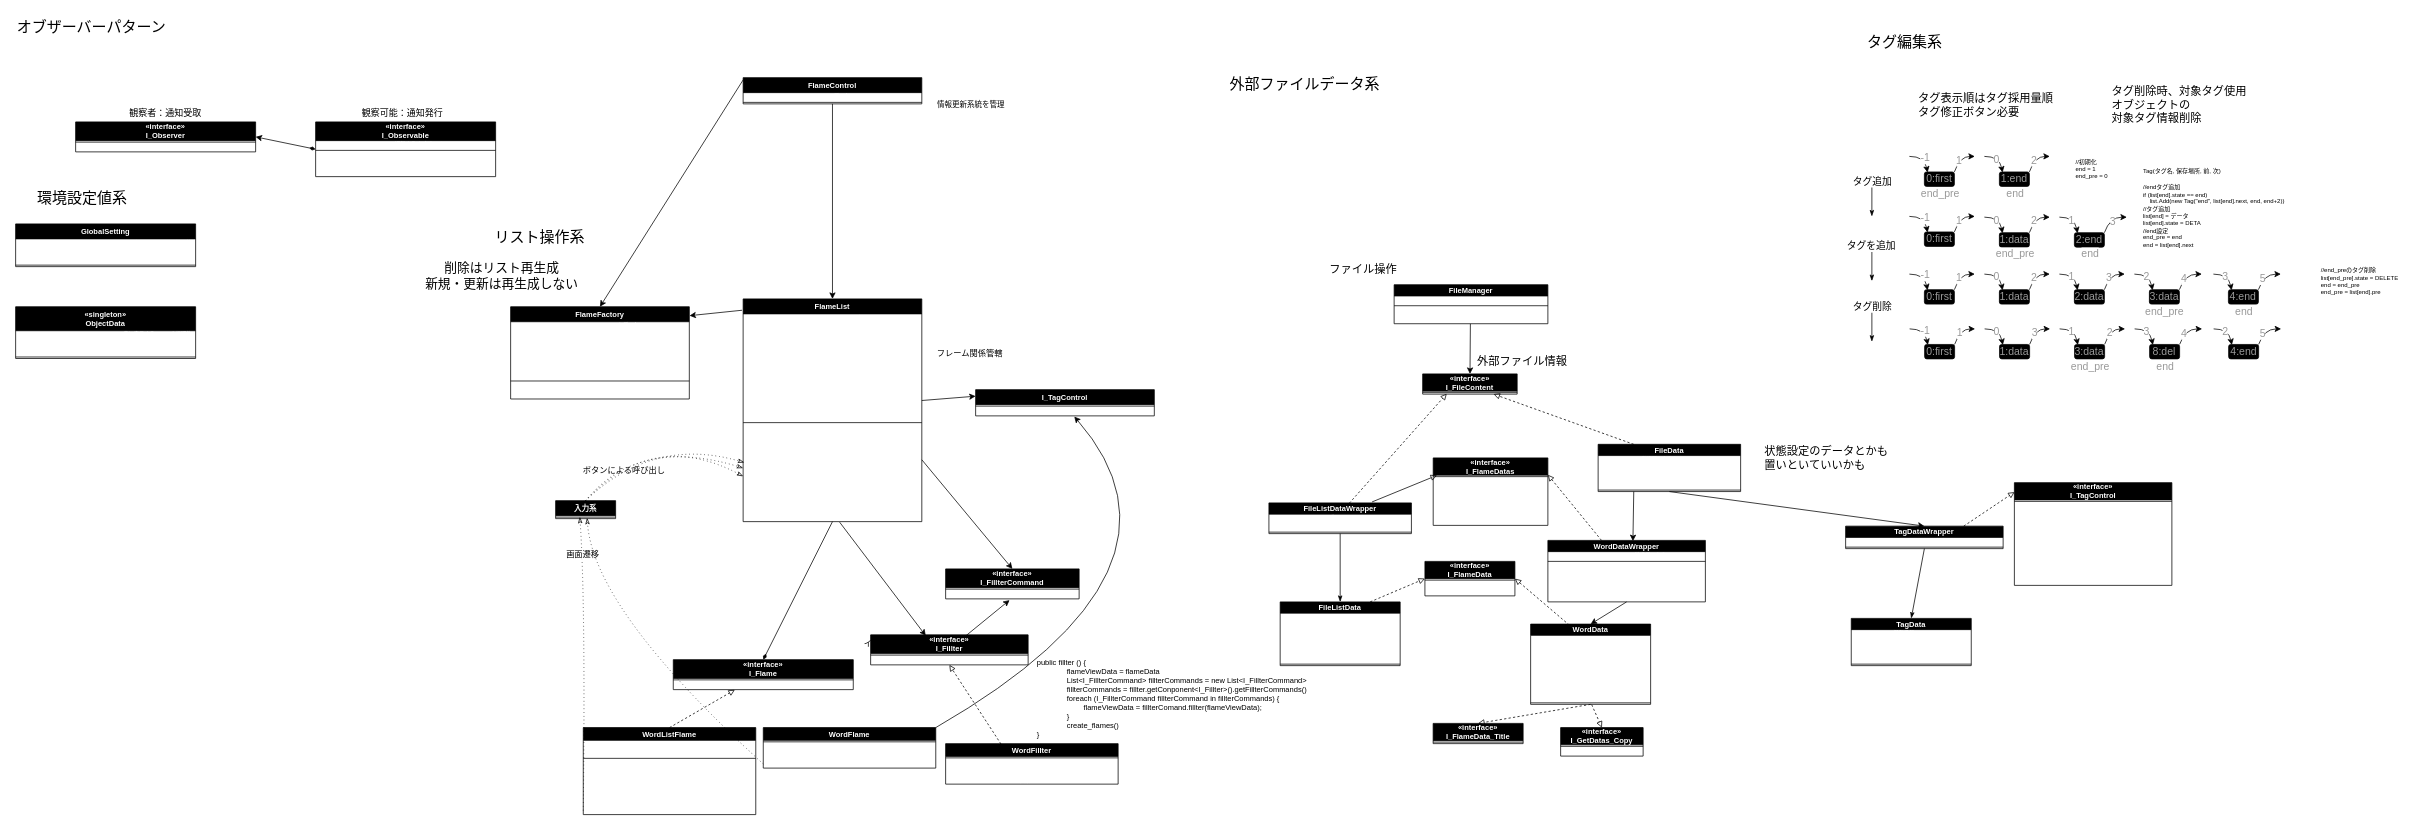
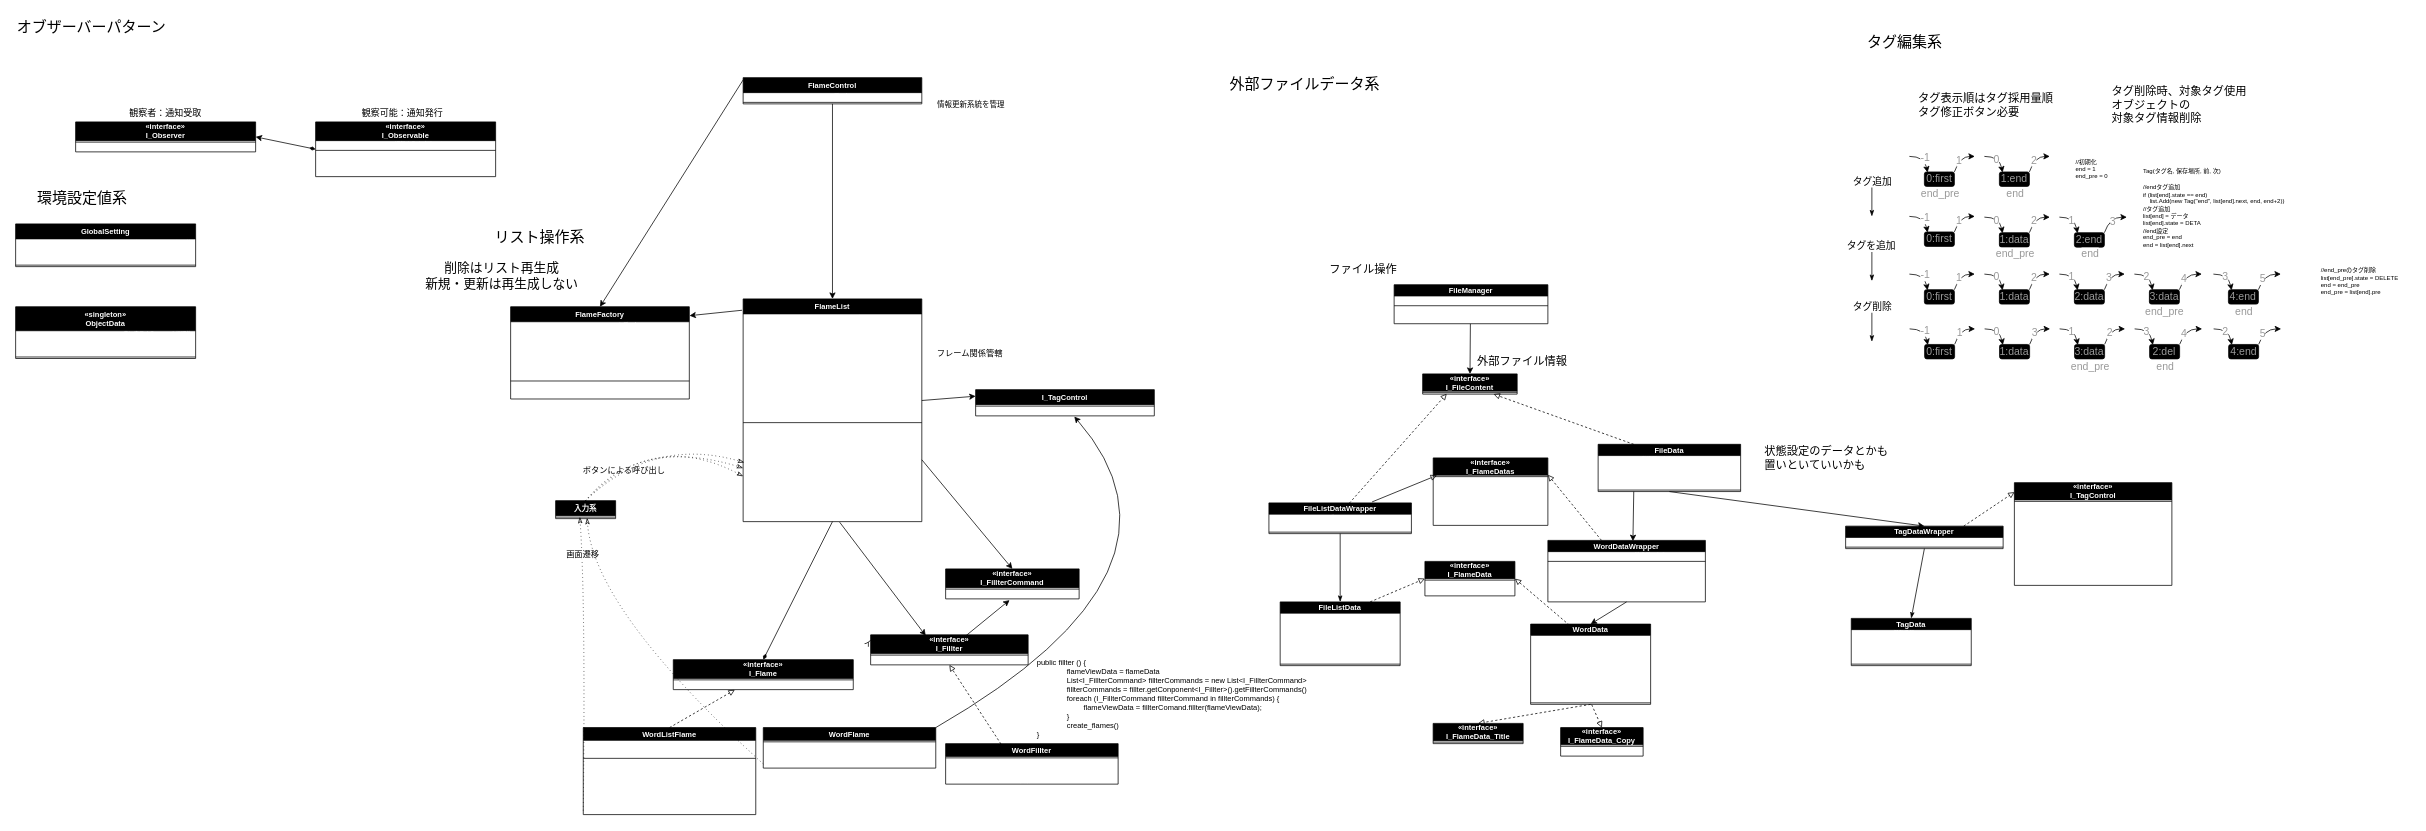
- <mxCell id="226" value="8:del" style="rounded=1;whiteSpace=wrap;html=1;labelBackgroundColor=#000000;sketch=0;fontSize=14;fontColor=#999999;fillColor=#000000;" parent="1" vertex="1"><mxGeometry x="2865.32" y="458.75" width="40" height="19.25" as="geometry" /></mxCell>
+ <mxCell id="226" value="2:del" style="rounded=1;whiteSpace=wrap;html=1;labelBackgroundColor=#000000;sketch=0;fontSize=14;fontColor=#999999;fillColor=#000000;" parent="1" vertex="1"><mxGeometry x="2865.32" y="458.75" width="40" height="19.25" as="geometry" /></mxCell>
- <mxCell id="280" value="«interface»&#10;I_GetDatas_Copy" style="swimlane;fontStyle=1;align=center;verticalAlign=middle;childLayout=stackLayout;horizontal=1;startSize=23;horizontalStack=0;resizeParent=1;resizeParentMax=0;resizeLast=0;collapsible=1;marginBottom=0;labelBackgroundColor=none;sketch=0;fontSize=10;fontColor=#FFFFFF;fillColor=#000000;spacingLeft=0;" parent="1" vertex="1"><mxGeometry x="2080" y="969.64" width="110" height="38" as="geometry"><mxRectangle x="550" y="410" width="90" height="20" as="alternateBounds" /></mxGeometry></mxCell>
+ <mxCell id="280" value="«interface»&#10;I_FlameData_Copy" style="swimlane;fontStyle=1;align=center;verticalAlign=middle;childLayout=stackLayout;horizontal=1;startSize=23;horizontalStack=0;resizeParent=1;resizeParentMax=0;resizeLast=0;collapsible=1;marginBottom=0;labelBackgroundColor=none;sketch=0;fontSize=10;fontColor=#FFFFFF;fillColor=#000000;spacingLeft=0;" parent="1" vertex="1"><mxGeometry x="2080" y="969.64" width="110" height="38" as="geometry"><mxRectangle x="550" y="410" width="90" height="20" as="alternateBounds" /></mxGeometry></mxCell>
